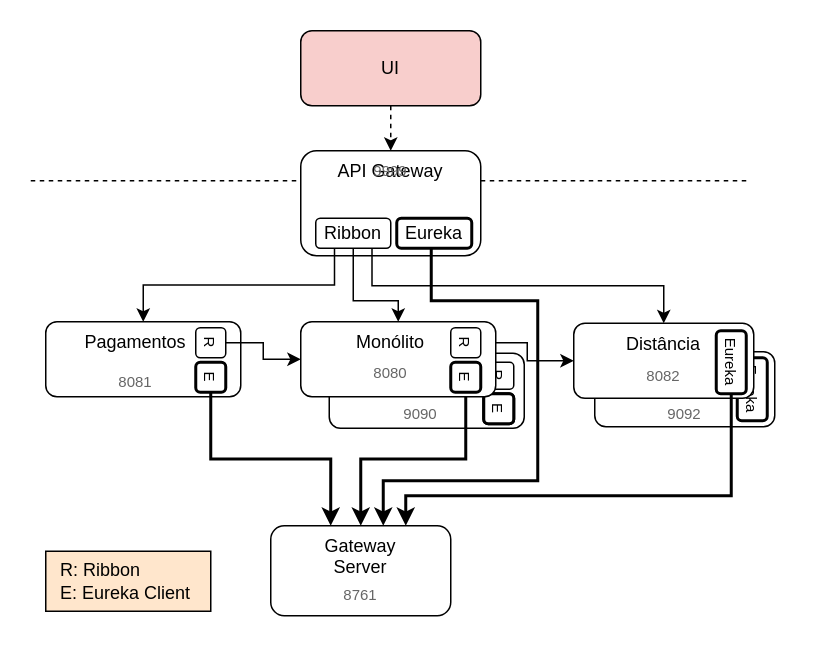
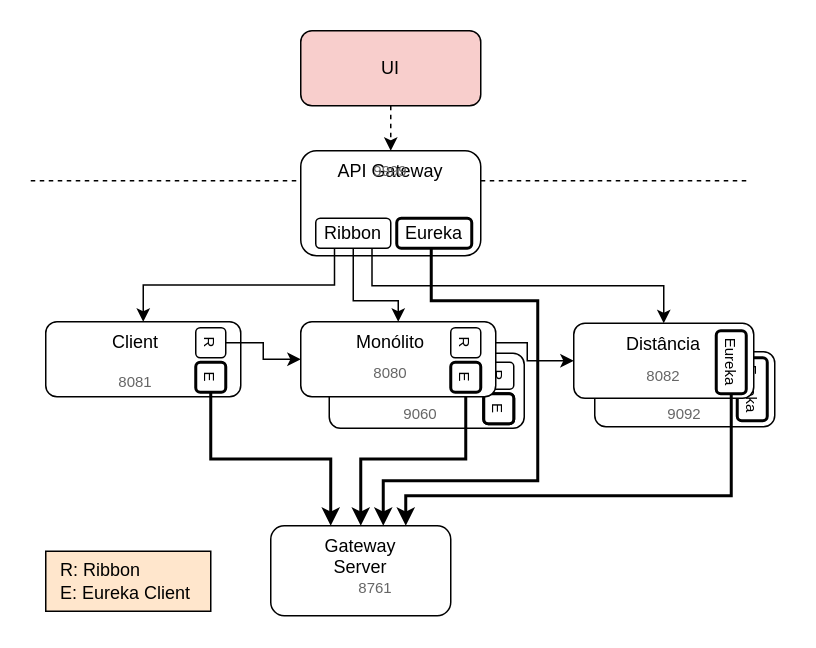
- <mxCell id="13" value="Pagamentos" style="rounded=1;whiteSpace=wrap;html=1;spacingRight=10;verticalAlign=top;" parent="12" vertex="1"><mxGeometry width="130" height="50" as="geometry" /></mxCell>
+ <mxCell id="13" value="Client" style="rounded=1;whiteSpace=wrap;html=1;spacingRight=10;verticalAlign=top;" parent="12" vertex="1"><mxGeometry width="130" height="50" as="geometry" /></mxCell>
- <mxCell id="37" value="9090" style="text;html=1;strokeColor=none;fillColor=none;align=center;verticalAlign=middle;whiteSpace=wrap;rounded=0;fontSize=10;fontColor=#666666;" parent="1" vertex="1"><mxGeometry x="260" y="265" width="40" height="20" as="geometry" /></mxCell>
+ <mxCell id="37" value="9060" style="text;html=1;strokeColor=none;fillColor=none;align=center;verticalAlign=middle;whiteSpace=wrap;rounded=0;fontSize=10;fontColor=#666666;" parent="1" vertex="1"><mxGeometry x="260" y="265" width="40" height="20" as="geometry" /></mxCell>
- <mxCell id="28" value="8761" style="text;html=1;strokeColor=none;fillColor=none;align=center;verticalAlign=middle;whiteSpace=wrap;rounded=0;fontSize=10;fontColor=#666666;" vertex="1" parent="1"><mxGeometry x="220" y="386" width="40" height="20" as="geometry" /></mxCell>
+ <mxCell id="28" value="8761" style="text;html=1;strokeColor=none;fillColor=none;align=center;verticalAlign=middle;whiteSpace=wrap;rounded=0;fontSize=10;fontColor=#666666;" vertex="1" parent="1"><mxGeometry x="230" y="381" width="40" height="20" as="geometry" /></mxCell>
